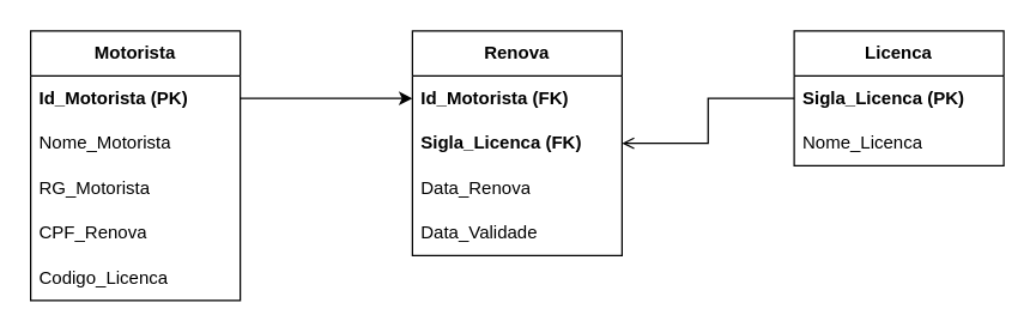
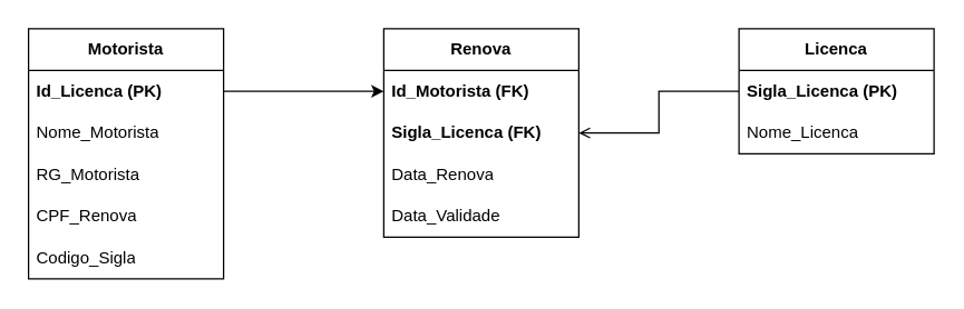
- <mxCell id="3" value="&lt;b&gt;Id_Motorista (PK)&lt;/b&gt;" style="text;strokeColor=none;fillColor=none;align=left;verticalAlign=middle;spacingLeft=4;spacingRight=4;overflow=hidden;points=[[0,0.5],[1,0.5]];portConstraint=eastwest;rotatable=0;whiteSpace=wrap;html=1;" parent="2" vertex="1"><mxGeometry y="30" width="140" height="30" as="geometry" /></mxCell>
+ <mxCell id="3" value="&lt;b&gt;Id_Licenca (PK)&lt;/b&gt;" style="text;strokeColor=none;fillColor=none;align=left;verticalAlign=middle;spacingLeft=4;spacingRight=4;overflow=hidden;points=[[0,0.5],[1,0.5]];portConstraint=eastwest;rotatable=0;whiteSpace=wrap;html=1;" parent="2" vertex="1"><mxGeometry y="30" width="140" height="30" as="geometry" /></mxCell>
- <mxCell id="7" value="Codigo_Licenca" style="text;strokeColor=none;fillColor=none;align=left;verticalAlign=middle;spacingLeft=4;spacingRight=4;overflow=hidden;points=[[0,0.5],[1,0.5]];portConstraint=eastwest;rotatable=0;whiteSpace=wrap;html=1;" vertex="1" parent="2"><mxGeometry y="150" width="140" height="30" as="geometry" /></mxCell>
+ <mxCell id="7" value="Codigo_Sigla" style="text;strokeColor=none;fillColor=none;align=left;verticalAlign=middle;spacingLeft=4;spacingRight=4;overflow=hidden;points=[[0,0.5],[1,0.5]];portConstraint=eastwest;rotatable=0;whiteSpace=wrap;html=1;" vertex="1" parent="2"><mxGeometry y="150" width="140" height="30" as="geometry" /></mxCell>
